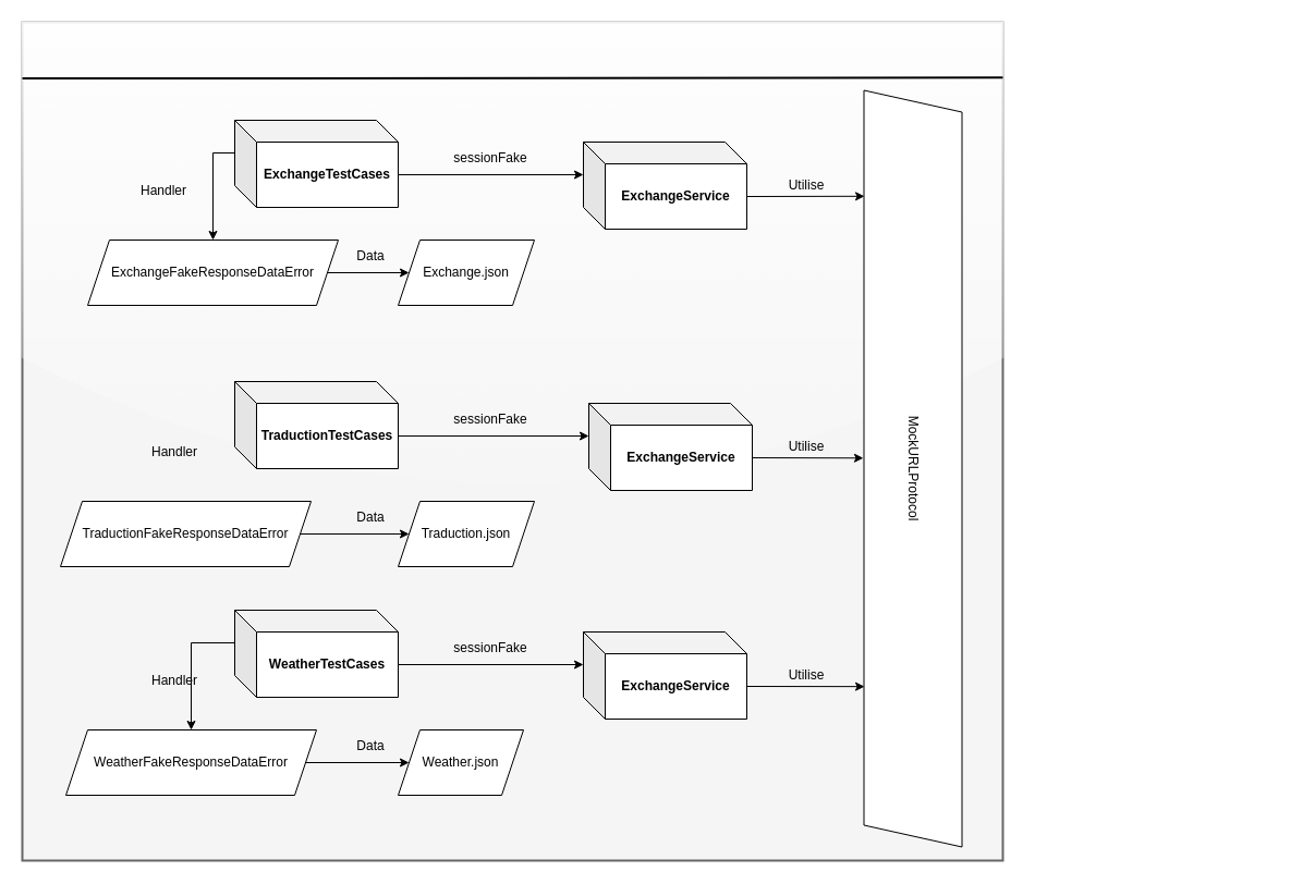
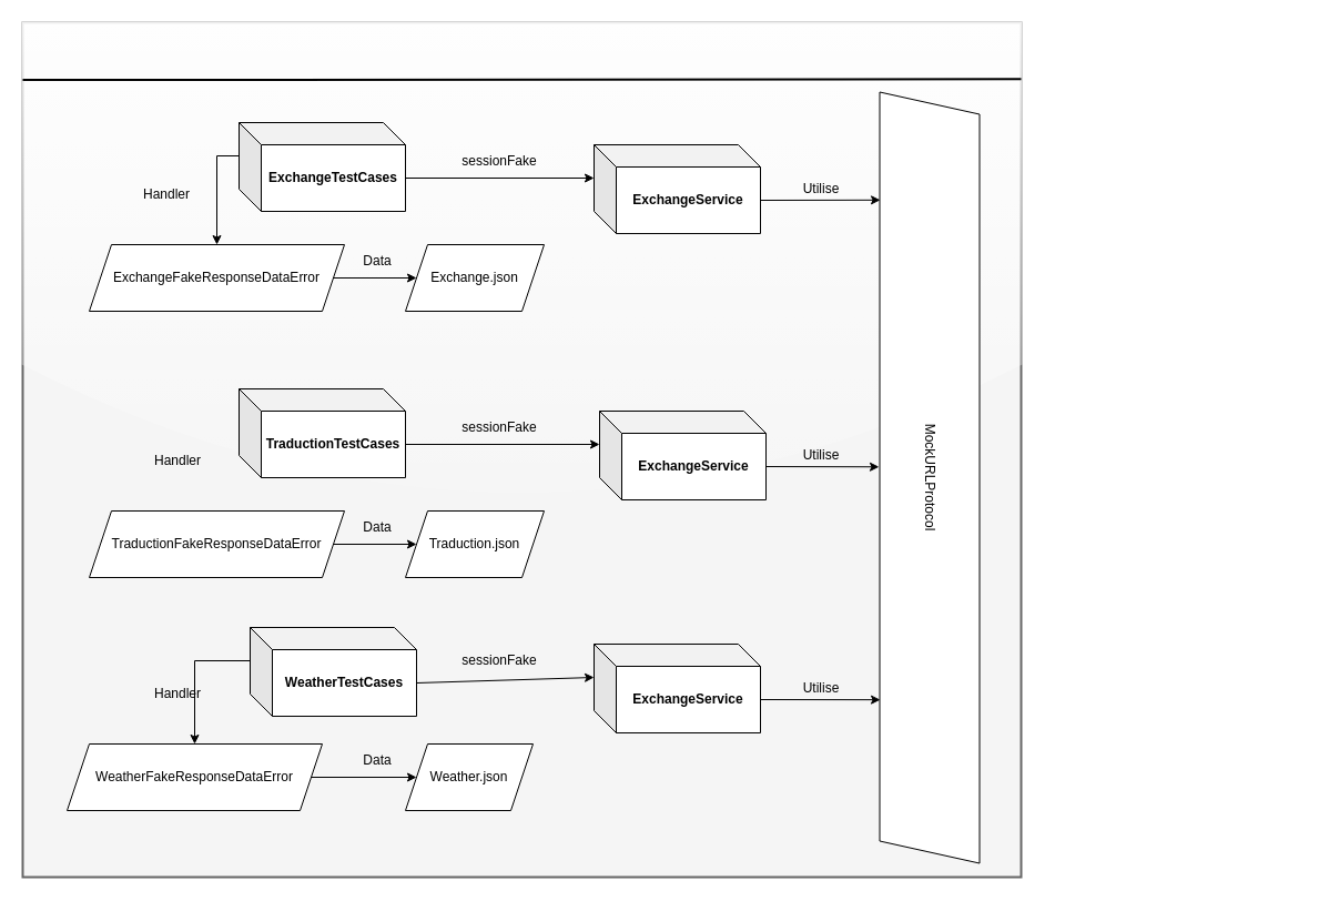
- <mxCell id="14" value="TraductionFakeResponseDataError" style="shape=parallelogram;perimeter=parallelogramPerimeter;whiteSpace=wrap;html=1;fixedSize=1;" vertex="1" parent="1"><mxGeometry x="55" y="460" width="230" height="60" as="geometry" /></mxCell>
+ <mxCell id="14" value="TraductionFakeResponseDataError" style="shape=parallelogram;perimeter=parallelogramPerimeter;whiteSpace=wrap;html=1;fixedSize=1;" vertex="1" parent="1"><mxGeometry x="80" y="460" width="230" height="60" as="geometry" /></mxCell>
- <mxCell id="10" value="WeatherTestCases" style="shape=cube;whiteSpace=wrap;html=1;boundedLbl=1;backgroundOutline=1;darkOpacity=0.05;darkOpacity2=0.1;fontStyle=1" vertex="1" parent="1"><mxGeometry x="215" y="560" width="150" height="80" as="geometry" /></mxCell>
+ <mxCell id="10" value="WeatherTestCases" style="shape=cube;whiteSpace=wrap;html=1;boundedLbl=1;backgroundOutline=1;darkOpacity=0.05;darkOpacity2=0.1;fontStyle=1" vertex="1" parent="1"><mxGeometry x="225" y="565" width="150" height="80" as="geometry" /></mxCell>
